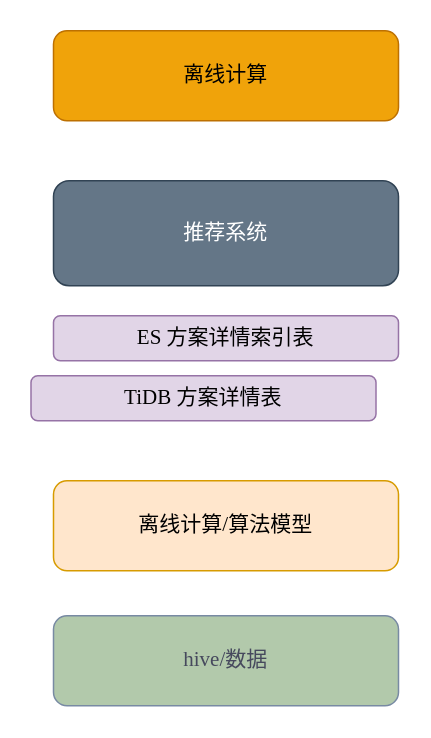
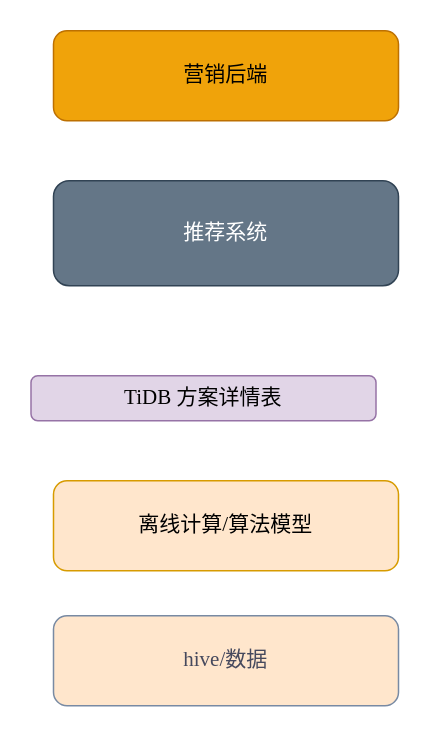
- <mxCell id="7" value="离线计算" style="rounded=1;whiteSpace=wrap;html=1;strokeColor=#BD7000;fillColor=#f0a30a;fontSize=14;fontFamily=Comic Sans MS;fontColor=#000000;" vertex="1" parent="1"><mxGeometry x="35" y="20" width="230" height="60" as="geometry" /></mxCell>
+ <mxCell id="7" value="营销后端" style="rounded=1;whiteSpace=wrap;html=1;strokeColor=#BD7000;fillColor=#f0a30a;fontSize=14;fontFamily=Comic Sans MS;fontColor=#000000;" vertex="1" parent="1"><mxGeometry x="35" y="20" width="230" height="60" as="geometry" /></mxCell>
- <mxCell id="5" value="ES 方案详情索引表" style="rounded=1;whiteSpace=wrap;html=1;strokeColor=#9673a6;fillColor=#e1d5e7;fontSize=14;fontFamily=Comic Sans MS;" vertex="1" parent="1"><mxGeometry x="35" y="210" width="230" height="30" as="geometry" /></mxCell>
- <mxCell id="2" value="hive/数据" style="rounded=1;whiteSpace=wrap;html=1;strokeColor=#788AA3;fontColor=#46495D;fillColor=#B2C9AB;fontSize=14;fontFamily=Comic Sans MS;" vertex="1" parent="1"><mxGeometry x="35" y="410" width="230" height="60" as="geometry" /></mxCell>
+ <mxCell id="2" value="hive/数据" style="rounded=1;whiteSpace=wrap;html=1;strokeColor=#788AA3;fontColor=#46495D;fillColor=#ffe6cc;fontSize=14;fontFamily=Comic Sans MS;" vertex="1" parent="1"><mxGeometry x="35" y="410" width="230" height="60" as="geometry" /></mxCell>
